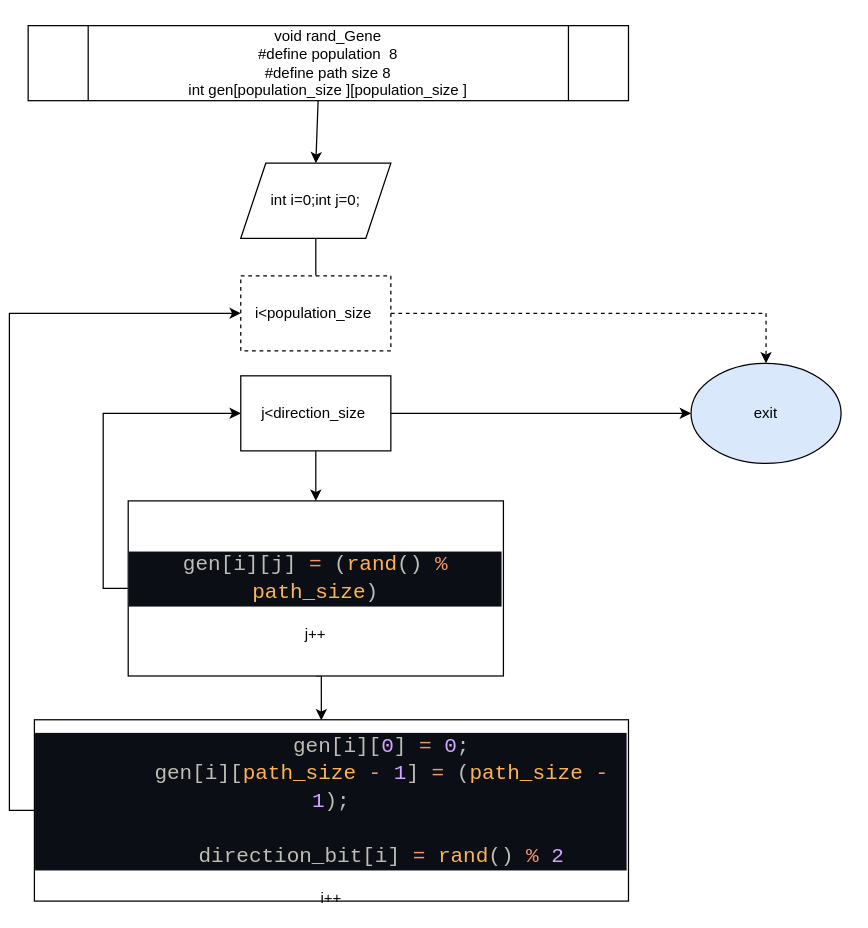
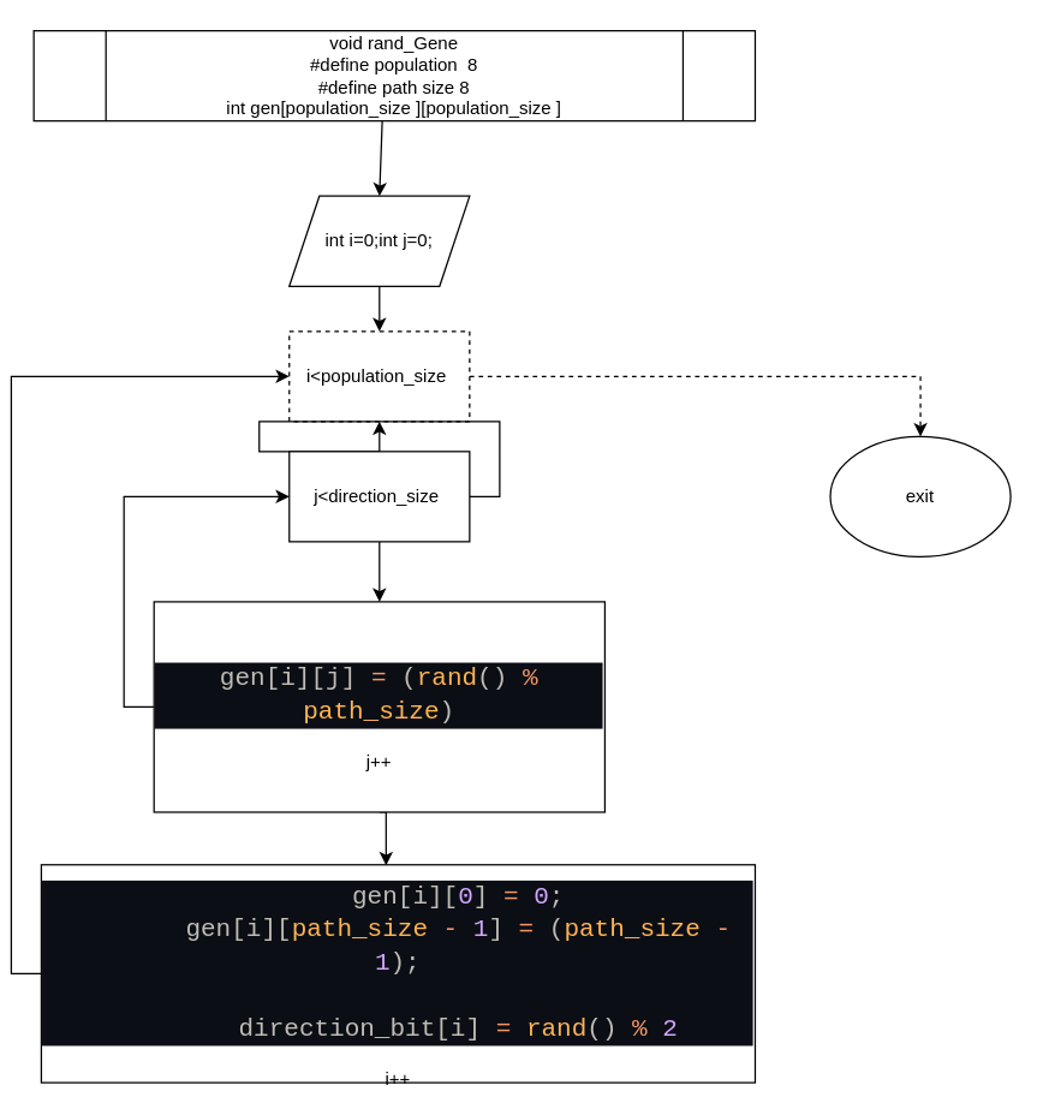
- <mxCell id="3" style="edgeStyle=orthogonalEdgeStyle;rounded=0;orthogonalLoop=1;jettySize=auto;html=1;exitX=0.5;exitY=1;exitDx=0;exitDy=0;entryX=0.5;entryY=0;entryDx=0;entryDy=0;endArrow=none;" edge="1" parent="1" source="4" target="7"><mxGeometry relative="1" as="geometry" /></mxCell>
+ <mxCell id="3" style="edgeStyle=orthogonalEdgeStyle;rounded=0;orthogonalLoop=1;jettySize=auto;html=1;exitX=0.5;exitY=1;exitDx=0;exitDy=0;entryX=0.5;entryY=0;entryDx=0;entryDy=0;" edge="1" parent="1" source="4" target="7"><mxGeometry relative="1" as="geometry" /></mxCell>
- <mxCell id="12" style="edgeStyle=orthogonalEdgeStyle;rounded=0;orthogonalLoop=1;jettySize=auto;html=1;exitX=1;exitY=0.5;exitDx=0;exitDy=0;entryX=0;entryY=0.5;entryDx=0;entryDy=0;" edge="1" parent="1" source="13" target="16"><mxGeometry relative="1" as="geometry" /></mxCell>
+ <mxCell id="12" style="edgeStyle=orthogonalEdgeStyle;rounded=0;orthogonalLoop=1;jettySize=auto;html=1;exitX=1;exitY=0.5;exitDx=0;exitDy=0;" edge="1" parent="1" source="13" target="7"><mxGeometry relative="1" as="geometry" /></mxCell>
- <mxCell id="16" value="exit" style="ellipse;whiteSpace=wrap;html=1;fillColor=#dae8fc;" vertex="1" parent="1"><mxGeometry x="550" y="290" width="120" height="80" as="geometry" /></mxCell>
+ <mxCell id="16" value="exit" style="ellipse;whiteSpace=wrap;html=1;" vertex="1" parent="1"><mxGeometry x="550" y="290" width="120" height="80" as="geometry" /></mxCell>
